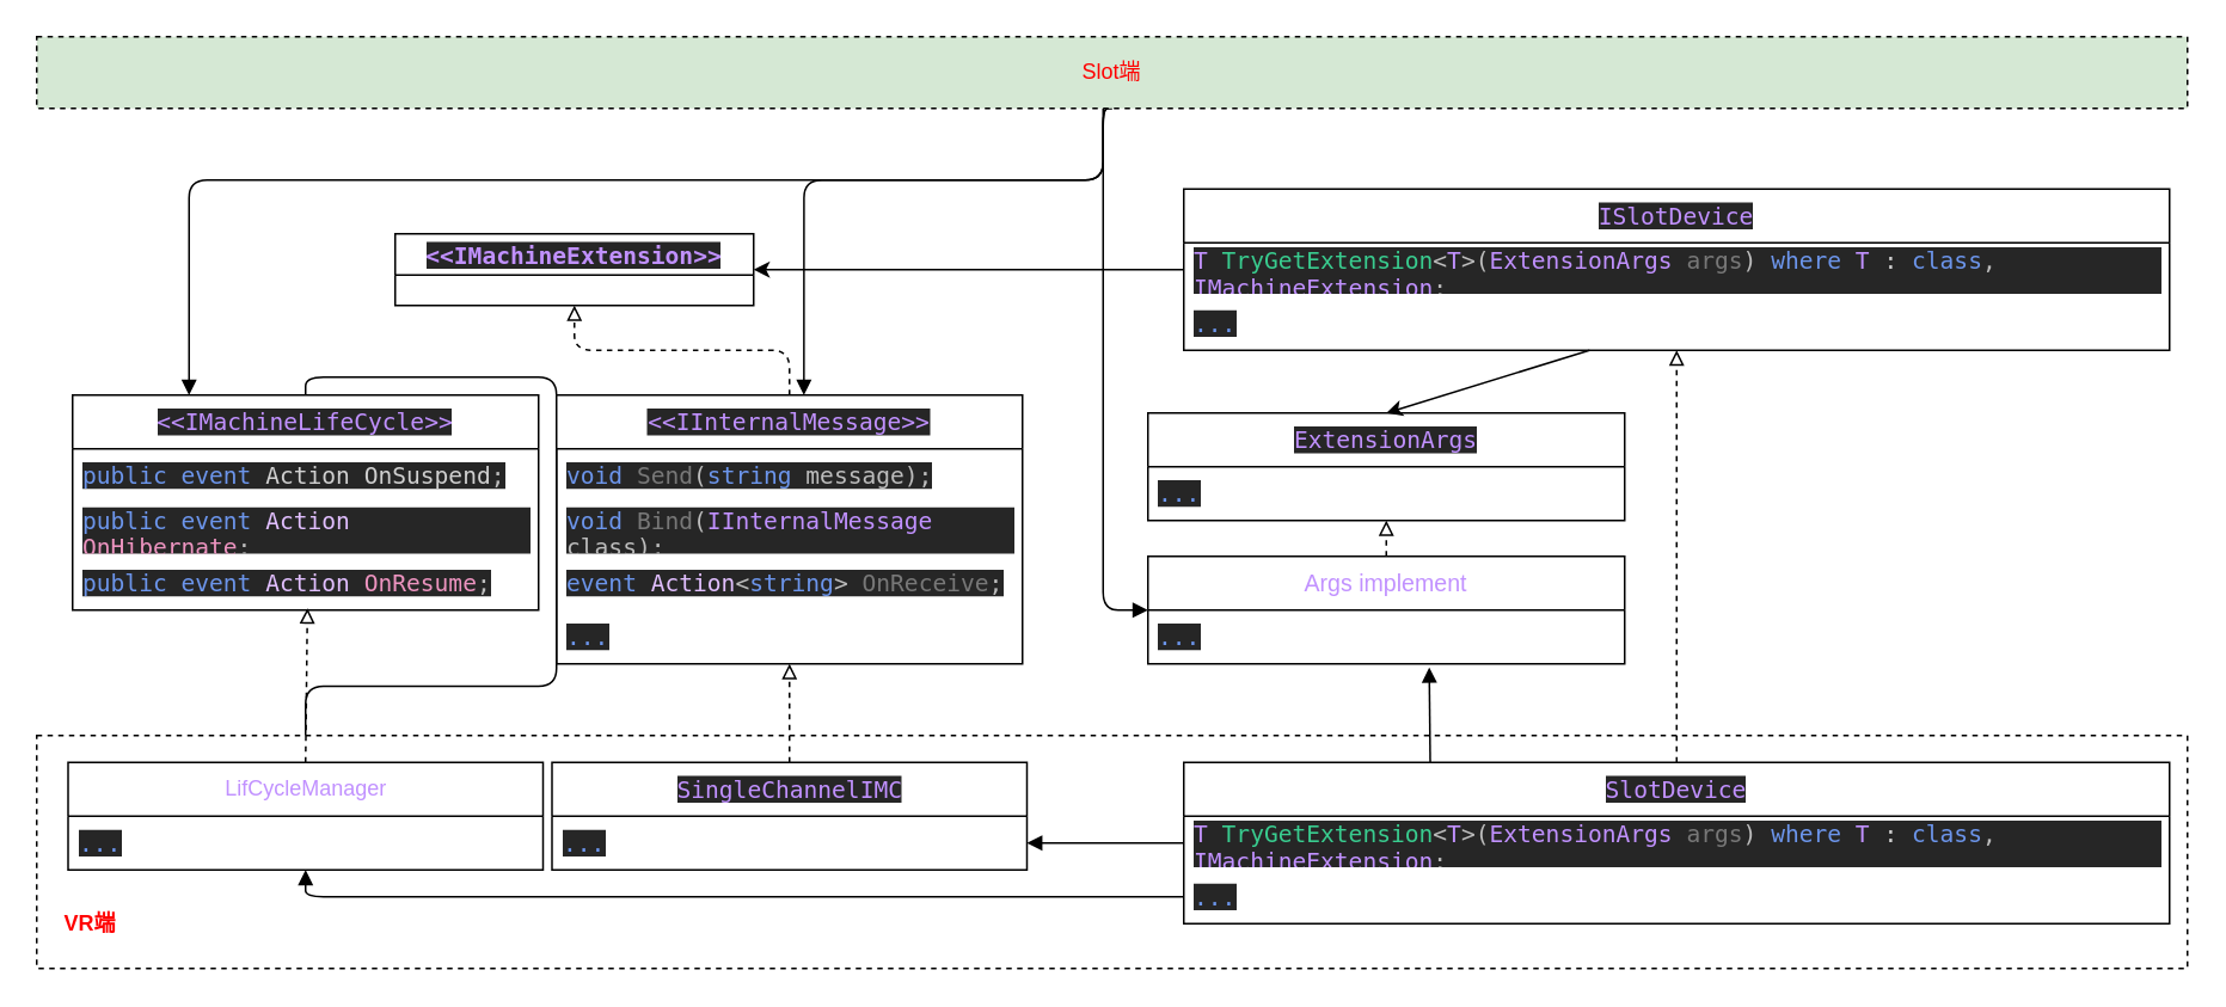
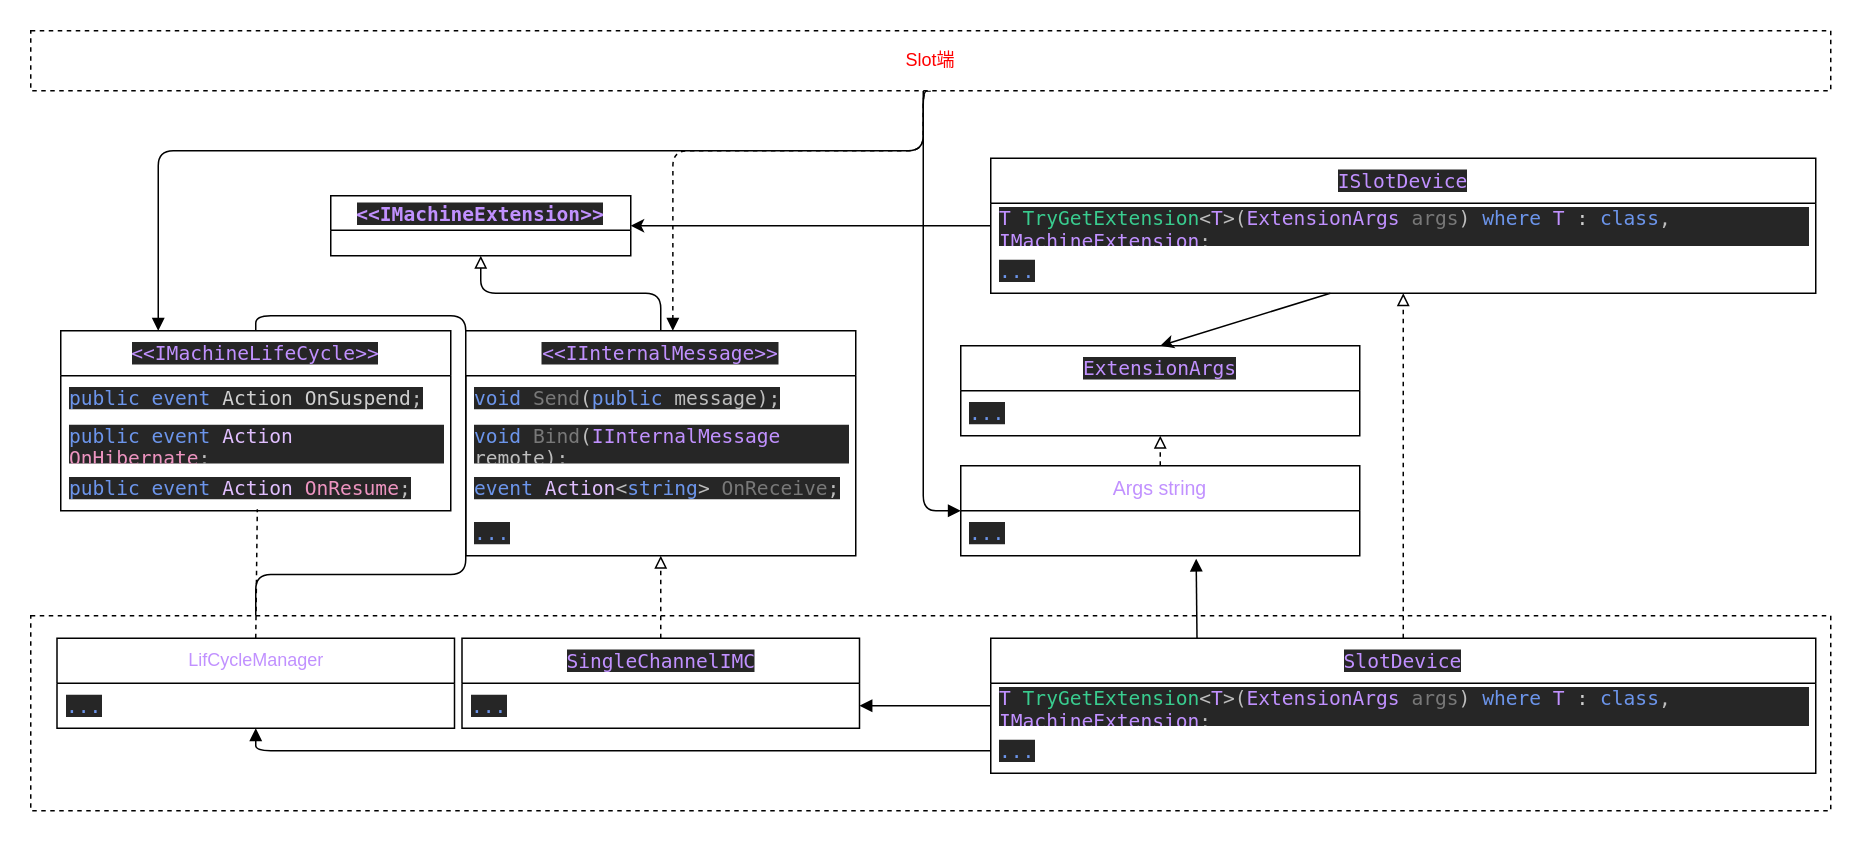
- <mxCell id="38" value="&lt;font color=&quot;#ff0000&quot;&gt;Slot端&lt;/font&gt;" style="rounded=0;whiteSpace=wrap;html=1;fontColor=#C191FF;dashed=1;fillColor=#d5e8d4;" vertex="1" parent="1"><mxGeometry x="20" y="20" width="1200" height="40" as="geometry" /></mxCell>
+ <mxCell id="38" value="&lt;font color=&quot;#ff0000&quot;&gt;Slot端&lt;/font&gt;" style="rounded=0;whiteSpace=wrap;html=1;fontColor=#C191FF;dashed=1;" vertex="1" parent="1"><mxGeometry x="20" y="20" width="1200" height="40" as="geometry" /></mxCell>
- <mxCell id="36" style="edgeStyle=orthogonalEdgeStyle;html=1;exitX=0.5;exitY=1;exitDx=0;exitDy=0;fontColor=#FF0000;endArrow=block;endFill=1;entryX=0.531;entryY=0;entryDx=0;entryDy=0;entryPerimeter=0;" edge="1" parent="1" source="38" target="9"><mxGeometry relative="1" as="geometry"><mxPoint x="460" y="120" as="targetPoint" /><Array as="points"><mxPoint x="615" y="100" /><mxPoint x="448" y="100" /></Array></mxGeometry></mxCell>
+ <mxCell id="36" style="edgeStyle=orthogonalEdgeStyle;html=1;exitX=0.5;exitY=1;exitDx=0;exitDy=0;fontColor=#FF0000;endArrow=block;endFill=1;entryX=0.531;entryY=0;entryDx=0;entryDy=0;entryPerimeter=0;dashed=1;" edge="1" parent="1" source="38" target="9"><mxGeometry relative="1" as="geometry"><mxPoint x="460" y="120" as="targetPoint" /><Array as="points"><mxPoint x="615" y="100" /><mxPoint x="448" y="100" /></Array></mxGeometry></mxCell>
- <mxCell id="8" style="edgeStyle=orthogonalEdgeStyle;html=1;exitX=0.5;exitY=0;exitDx=0;exitDy=0;fontColor=#C191FF;entryX=0.5;entryY=1;entryDx=0;entryDy=0;endArrow=block;endFill=0;dashed=1;" edge="1" parent="1" source="9" target="2"><mxGeometry relative="1" as="geometry"><mxPoint x="320" y="190" as="targetPoint" /></mxGeometry></mxCell>
+ <mxCell id="8" style="edgeStyle=orthogonalEdgeStyle;html=1;exitX=0.5;exitY=0;exitDx=0;exitDy=0;fontColor=#C191FF;entryX=0.5;entryY=1;entryDx=0;entryDy=0;endArrow=block;endFill=0;" edge="1" parent="1" source="9" target="2"><mxGeometry relative="1" as="geometry"><mxPoint x="320" y="190" as="targetPoint" /></mxGeometry></mxCell>
- <mxCell id="10" value="&lt;div style=&quot;background-color: rgb(38, 38, 38); color: rgb(208, 208, 208); font-family: &amp;quot;JetBrains Mono&amp;quot;, monospace; font-size: 9.8pt;&quot;&gt;&lt;div style=&quot;font-size: 9.8pt;&quot;&gt;&lt;div style=&quot;font-size: 9.8pt;&quot;&gt;&lt;span style=&quot;color:#6c95eb;&quot;&gt;void &lt;/span&gt;&lt;span style=&quot;color:#787878;&quot;&gt;Send&lt;/span&gt;&lt;span style=&quot;color:#bdbdbd;&quot;&gt;(&lt;/span&gt;&lt;span style=&quot;color:#6c95eb;&quot;&gt;string &lt;/span&gt;&lt;span style=&quot;color:#bdbdbd;&quot;&gt;message);&lt;/span&gt;&lt;/div&gt;&lt;/div&gt;&lt;/div&gt;" style="text;strokeColor=none;fillColor=none;align=left;verticalAlign=middle;spacingLeft=4;spacingRight=4;overflow=hidden;points=[[0,0.5],[1,0.5]];portConstraint=eastwest;rotatable=0;whiteSpace=wrap;html=1;" vertex="1" parent="9"><mxGeometry y="30" width="260" height="30" as="geometry" /></mxCell>
+ <mxCell id="10" value="&lt;div style=&quot;background-color: rgb(38, 38, 38); color: rgb(208, 208, 208); font-family: &amp;quot;JetBrains Mono&amp;quot;, monospace; font-size: 9.8pt;&quot;&gt;&lt;div style=&quot;font-size: 9.8pt;&quot;&gt;&lt;div style=&quot;font-size: 9.8pt;&quot;&gt;&lt;span style=&quot;color:#6c95eb;&quot;&gt;void &lt;/span&gt;&lt;span style=&quot;color:#787878;&quot;&gt;Send&lt;/span&gt;&lt;span style=&quot;color:#bdbdbd;&quot;&gt;(&lt;/span&gt;&lt;span style=&quot;color:#6c95eb;&quot;&gt;public &lt;/span&gt;&lt;span style=&quot;color:#bdbdbd;&quot;&gt;message);&lt;/span&gt;&lt;/div&gt;&lt;/div&gt;&lt;/div&gt;" style="text;strokeColor=none;fillColor=none;align=left;verticalAlign=middle;spacingLeft=4;spacingRight=4;overflow=hidden;points=[[0,0.5],[1,0.5]];portConstraint=eastwest;rotatable=0;whiteSpace=wrap;html=1;" vertex="1" parent="9"><mxGeometry y="30" width="260" height="30" as="geometry" /></mxCell>
- <mxCell id="11" value="&lt;div style=&quot;background-color: rgb(38, 38, 38); color: rgb(208, 208, 208); font-family: &amp;quot;JetBrains Mono&amp;quot;, monospace; font-size: 9.8pt;&quot;&gt;&lt;div style=&quot;font-size: 9.8pt;&quot;&gt;&lt;span style=&quot;color:#6c95eb;&quot;&gt;void &lt;/span&gt;&lt;span style=&quot;color:#787878;&quot;&gt;Bind&lt;/span&gt;&lt;span style=&quot;color:#bdbdbd;&quot;&gt;(&lt;/span&gt;&lt;span style=&quot;color:#c191ff;&quot;&gt;IInternalMessage &lt;/span&gt;&lt;span style=&quot;color:#bdbdbd;&quot;&gt;class);&lt;/span&gt;&lt;/div&gt;&lt;/div&gt;" style="text;strokeColor=none;fillColor=none;align=left;verticalAlign=middle;spacingLeft=4;spacingRight=4;overflow=hidden;points=[[0,0.5],[1,0.5]];portConstraint=eastwest;rotatable=0;whiteSpace=wrap;html=1;" vertex="1" parent="9"><mxGeometry y="60" width="260" height="30" as="geometry" /></mxCell>
+ <mxCell id="11" value="&lt;div style=&quot;background-color: rgb(38, 38, 38); color: rgb(208, 208, 208); font-family: &amp;quot;JetBrains Mono&amp;quot;, monospace; font-size: 9.8pt;&quot;&gt;&lt;div style=&quot;font-size: 9.8pt;&quot;&gt;&lt;span style=&quot;color:#6c95eb;&quot;&gt;void &lt;/span&gt;&lt;span style=&quot;color:#787878;&quot;&gt;Bind&lt;/span&gt;&lt;span style=&quot;color:#bdbdbd;&quot;&gt;(&lt;/span&gt;&lt;span style=&quot;color:#c191ff;&quot;&gt;IInternalMessage &lt;/span&gt;&lt;span style=&quot;color:#bdbdbd;&quot;&gt;remote);&lt;/span&gt;&lt;/div&gt;&lt;/div&gt;" style="text;strokeColor=none;fillColor=none;align=left;verticalAlign=middle;spacingLeft=4;spacingRight=4;overflow=hidden;points=[[0,0.5],[1,0.5]];portConstraint=eastwest;rotatable=0;whiteSpace=wrap;html=1;" vertex="1" parent="9"><mxGeometry y="60" width="260" height="30" as="geometry" /></mxCell>
- <mxCell id="27" value="&lt;font color=&quot;#c191ff&quot;&gt;&lt;span style=&quot;font-size: 13.067px;&quot;&gt;Args implement&lt;/span&gt;&lt;/font&gt;" style="swimlane;fontStyle=0;childLayout=stackLayout;horizontal=1;startSize=30;horizontalStack=0;resizeParent=1;resizeParentMax=0;resizeLast=0;collapsible=1;marginBottom=0;whiteSpace=wrap;html=1;" vertex="1" parent="1"><mxGeometry x="640" y="310" width="266" height="60" as="geometry" /></mxCell>
+ <mxCell id="27" value="&lt;font color=&quot;#c191ff&quot;&gt;&lt;span style=&quot;font-size: 13.067px;&quot;&gt;Args string&lt;/span&gt;&lt;/font&gt;" style="swimlane;fontStyle=0;childLayout=stackLayout;horizontal=1;startSize=30;horizontalStack=0;resizeParent=1;resizeParentMax=0;resizeLast=0;collapsible=1;marginBottom=0;whiteSpace=wrap;html=1;" vertex="1" parent="1"><mxGeometry x="640" y="310" width="266" height="60" as="geometry" /></mxCell>
- <mxCell id="16" style="html=1;exitX=0.5;exitY=0;exitDx=0;exitDy=0;entryX=0.504;entryY=0.967;entryDx=0;entryDy=0;entryPerimeter=0;fontColor=#C191FF;endArrow=block;endFill=0;dashed=1;" edge="1" parent="1" source="15" target="7"><mxGeometry relative="1" as="geometry" /></mxCell>
+ <mxCell id="16" style="html=1;exitX=0.5;exitY=0;exitDx=0;exitDy=0;entryX=0.504;entryY=0.967;entryDx=0;entryDy=0;entryPerimeter=0;fontColor=#C191FF;endArrow=none;endFill=0;dashed=1;" edge="1" parent="1" source="15" target="7"><mxGeometry relative="1" as="geometry" /></mxCell>
- <mxCell id="39" value="&lt;b&gt;VR端&lt;/b&gt;" style="text;html=1;strokeColor=none;fillColor=none;align=center;verticalAlign=middle;whiteSpace=wrap;rounded=0;dashed=1;fontColor=#FF0000;" vertex="1" parent="1"><mxGeometry x="20" y="500" width="60" height="30" as="geometry" /></mxCell>
